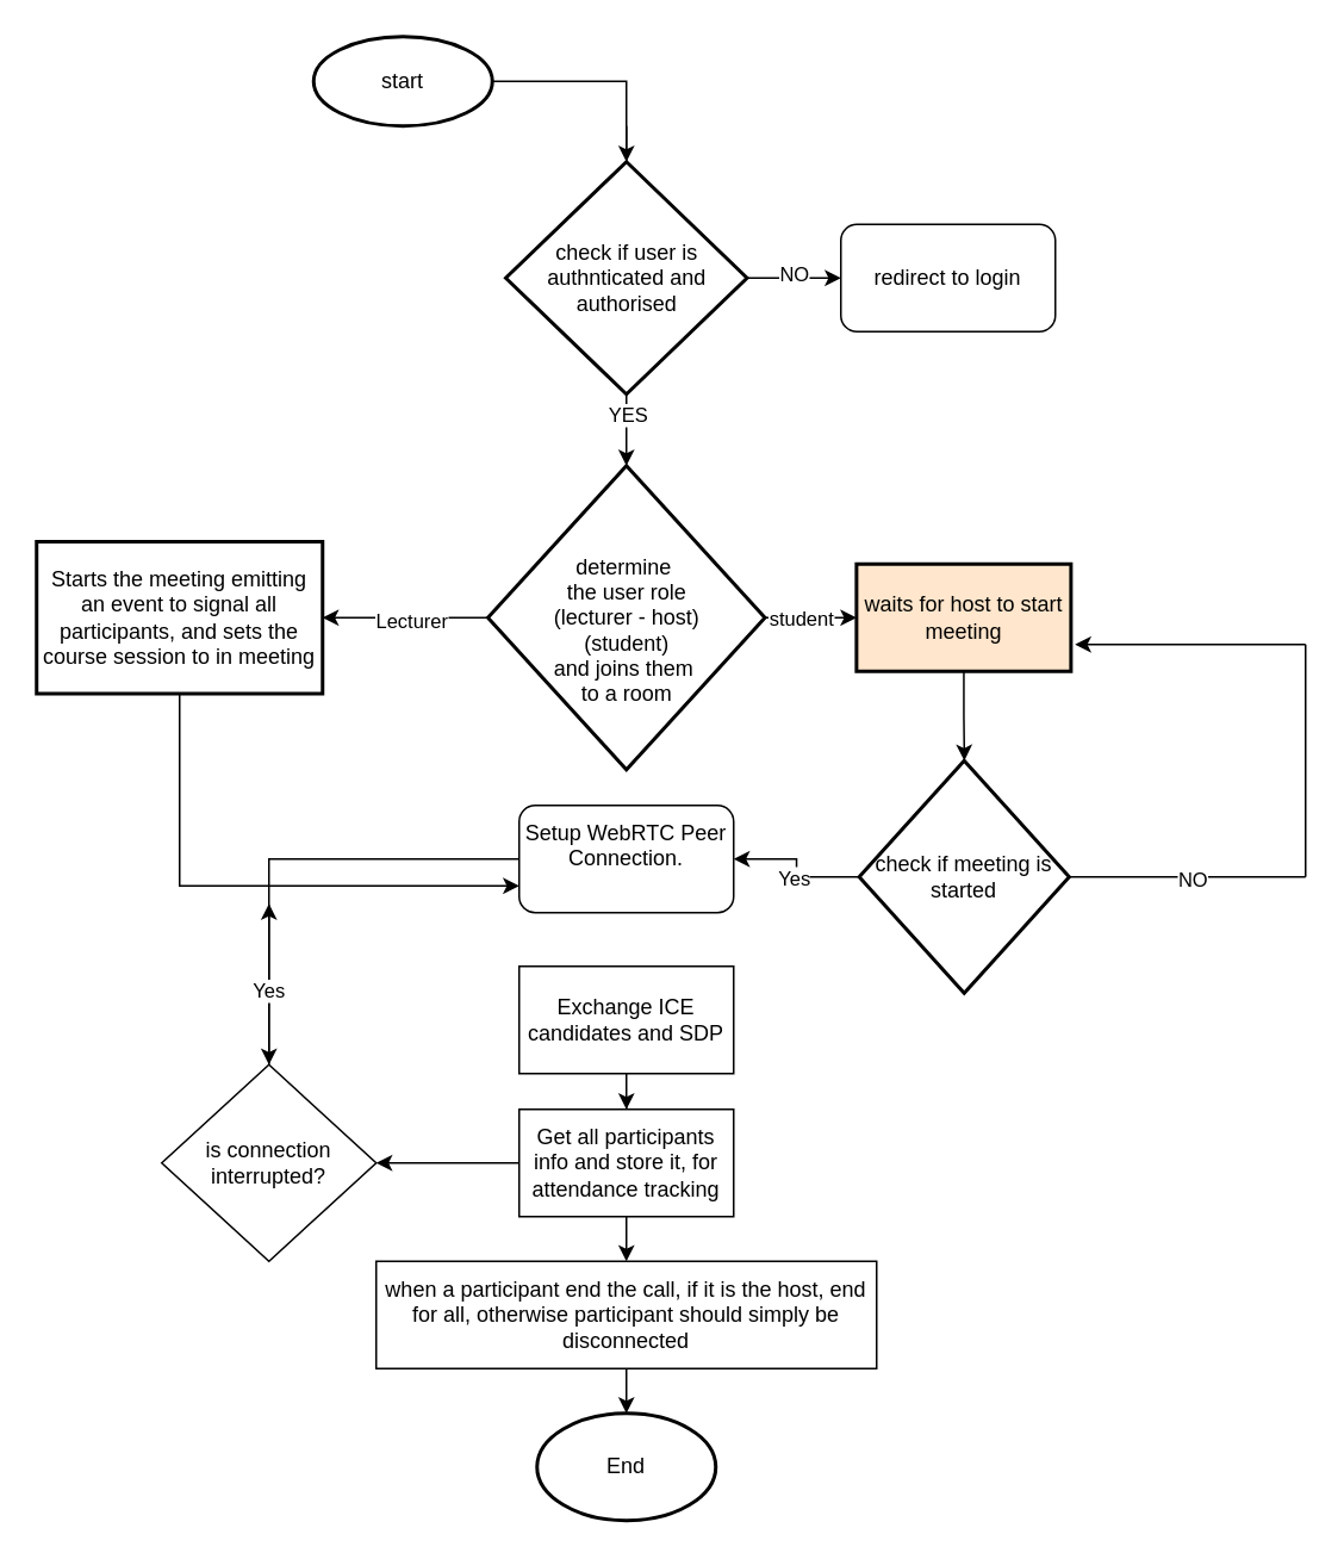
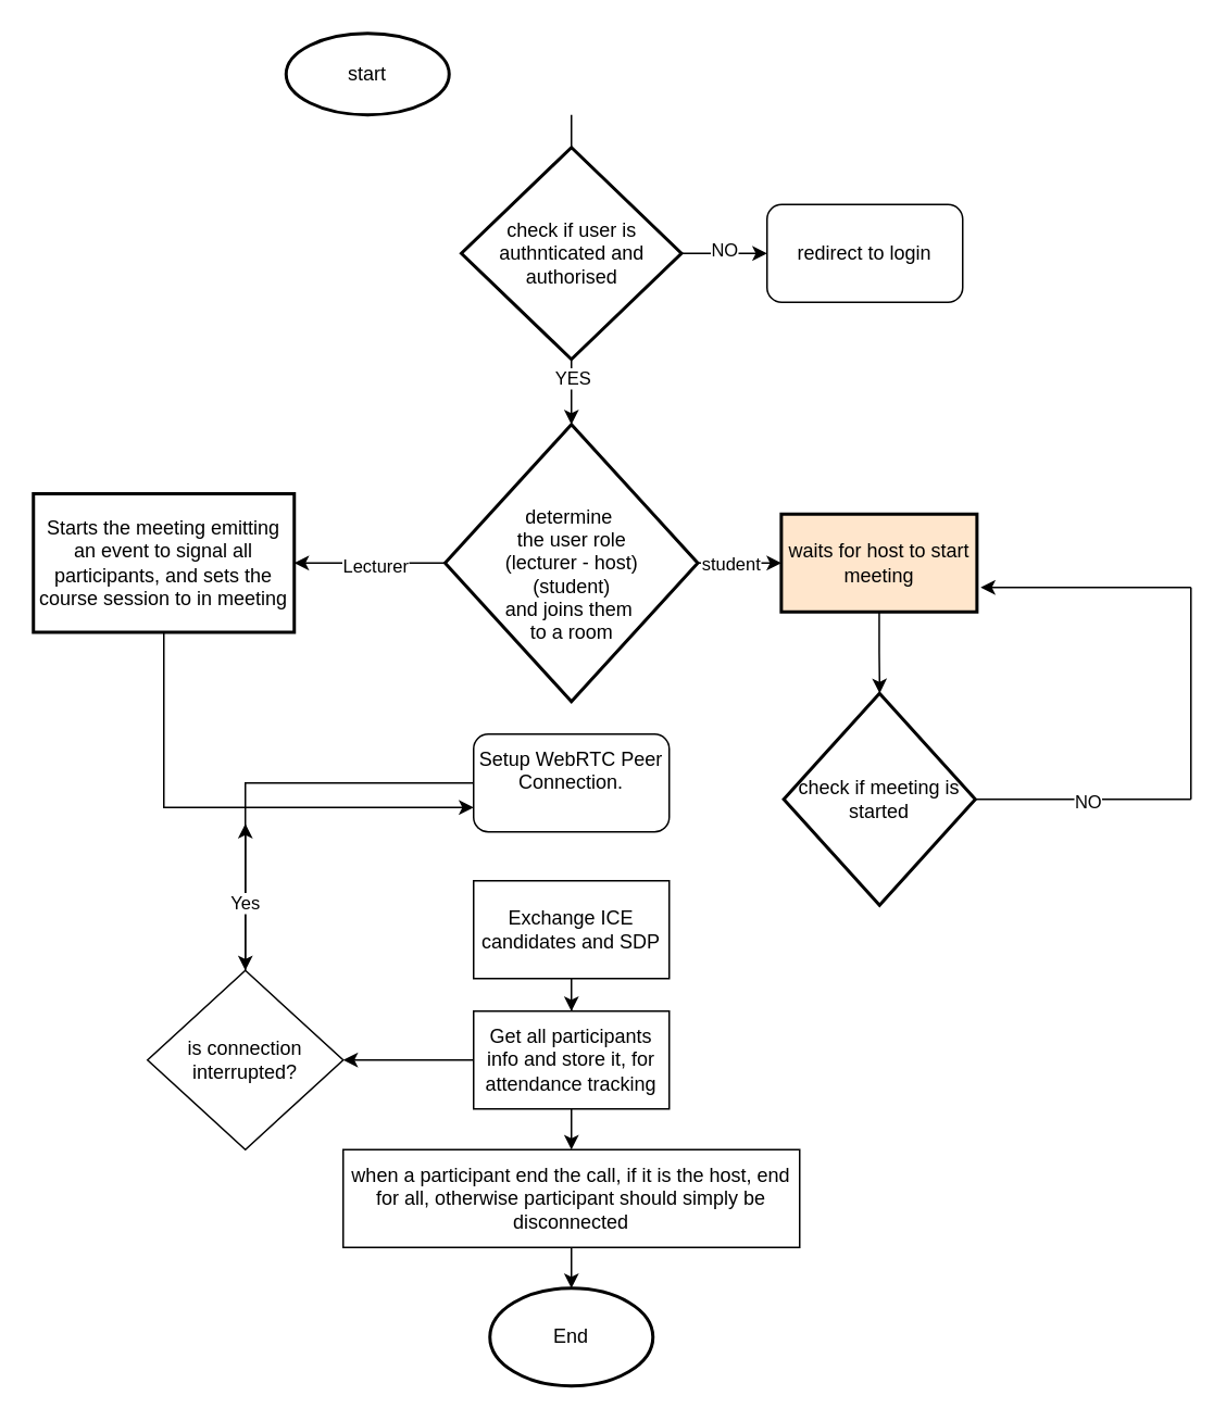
- <mxCell id="38" value="" style="edgeStyle=orthogonalEdgeStyle;rounded=0;orthogonalLoop=1;jettySize=auto;html=1;" edge="1" parent="1" source="3" target="39"><mxGeometry relative="1" as="geometry"><mxPoint x="350" y="70" as="sourcePoint" /><mxPoint x="350" y="130" as="targetPoint" /></mxGeometry></mxCell>
- <mxCell id="18" value="" style="edgeStyle=orthogonalEdgeStyle;rounded=0;orthogonalLoop=1;jettySize=auto;html=1;" edge="1" parent="1" source="20" target="26"><mxGeometry relative="1" as="geometry" /></mxCell>
- <mxCell id="19" value="Yes" style="edgeLabel;html=1;align=center;verticalAlign=middle;resizable=0;points=[];" vertex="1" connectable="0" parent="18"><mxGeometry x="-0.14" y="2" relative="1" as="geometry"><mxPoint as="offset" /></mxGeometry></mxCell>
